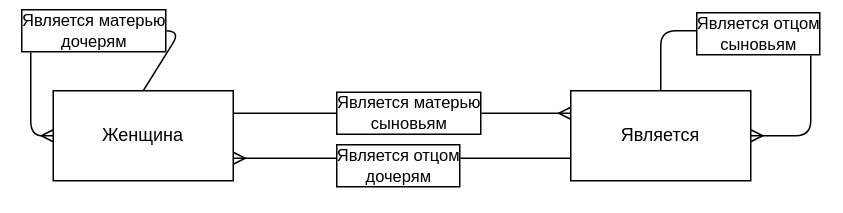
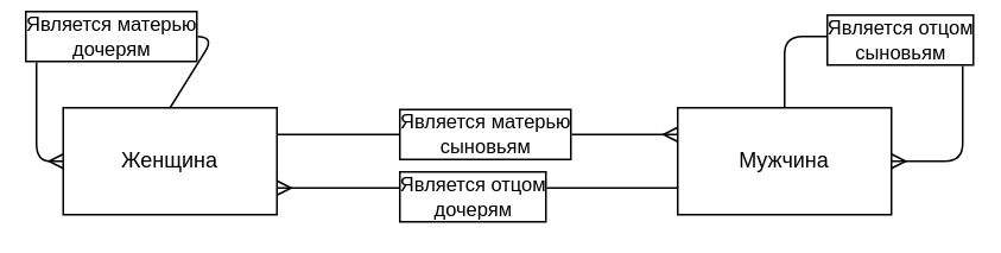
- <mxCell id="3" value="Является" style="whiteSpace=wrap;html=1;align=center;" vertex="1" parent="1"><mxGeometry x="380" y="60" width="120" height="60" as="geometry" /></mxCell>
+ <mxCell id="3" value="Мужчина" style="whiteSpace=wrap;html=1;align=center;" vertex="1" parent="1"><mxGeometry x="380" y="60" width="120" height="60" as="geometry" /></mxCell>
